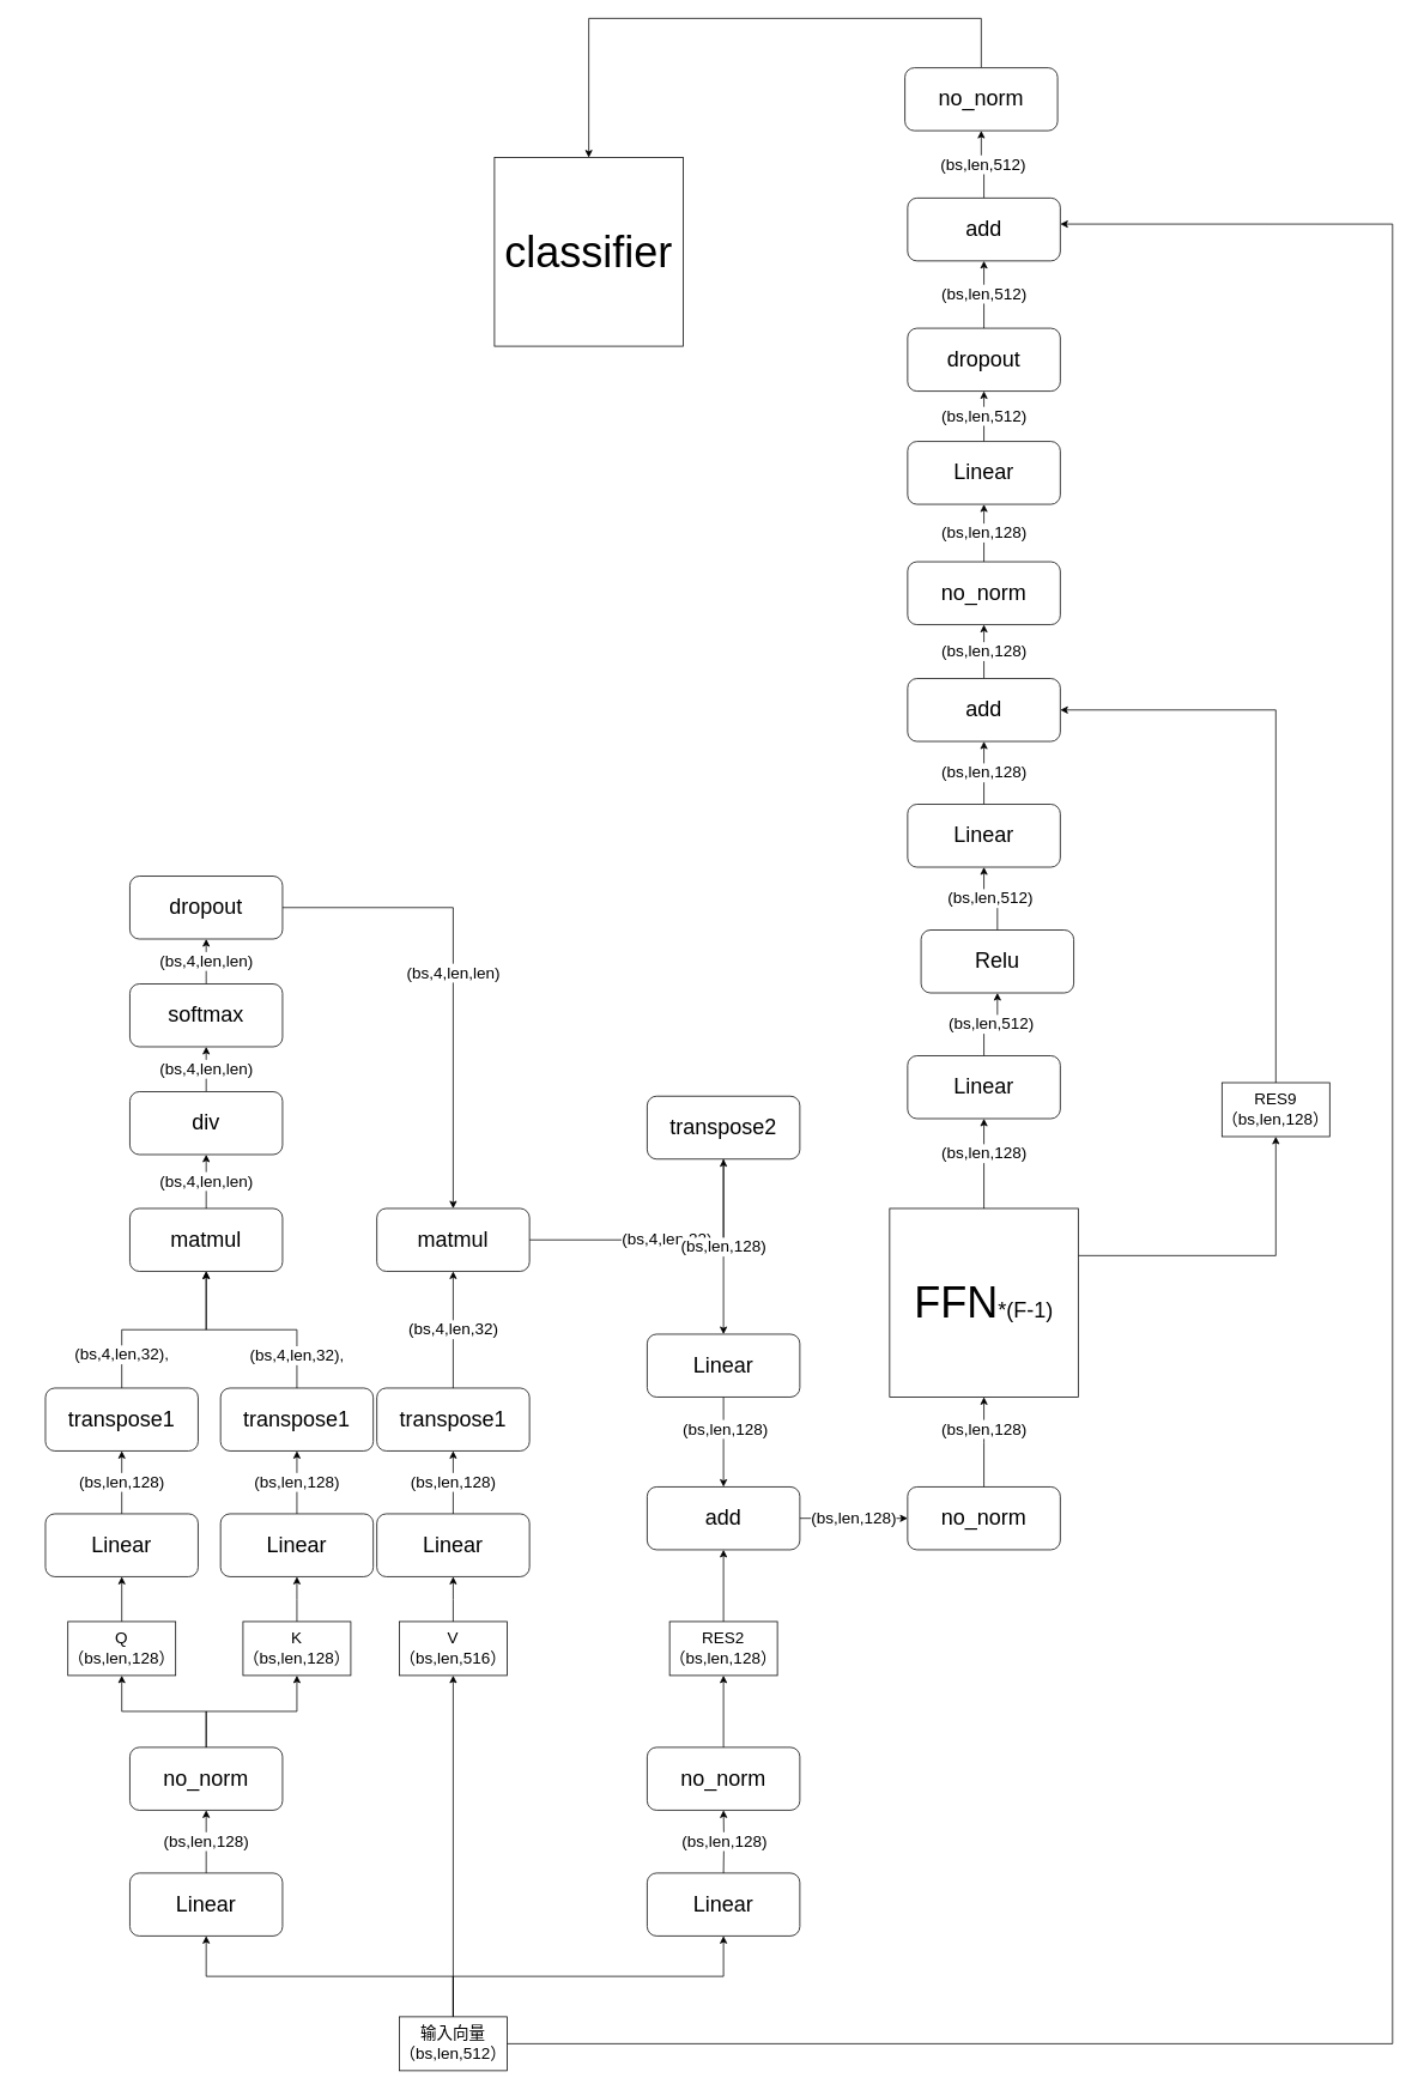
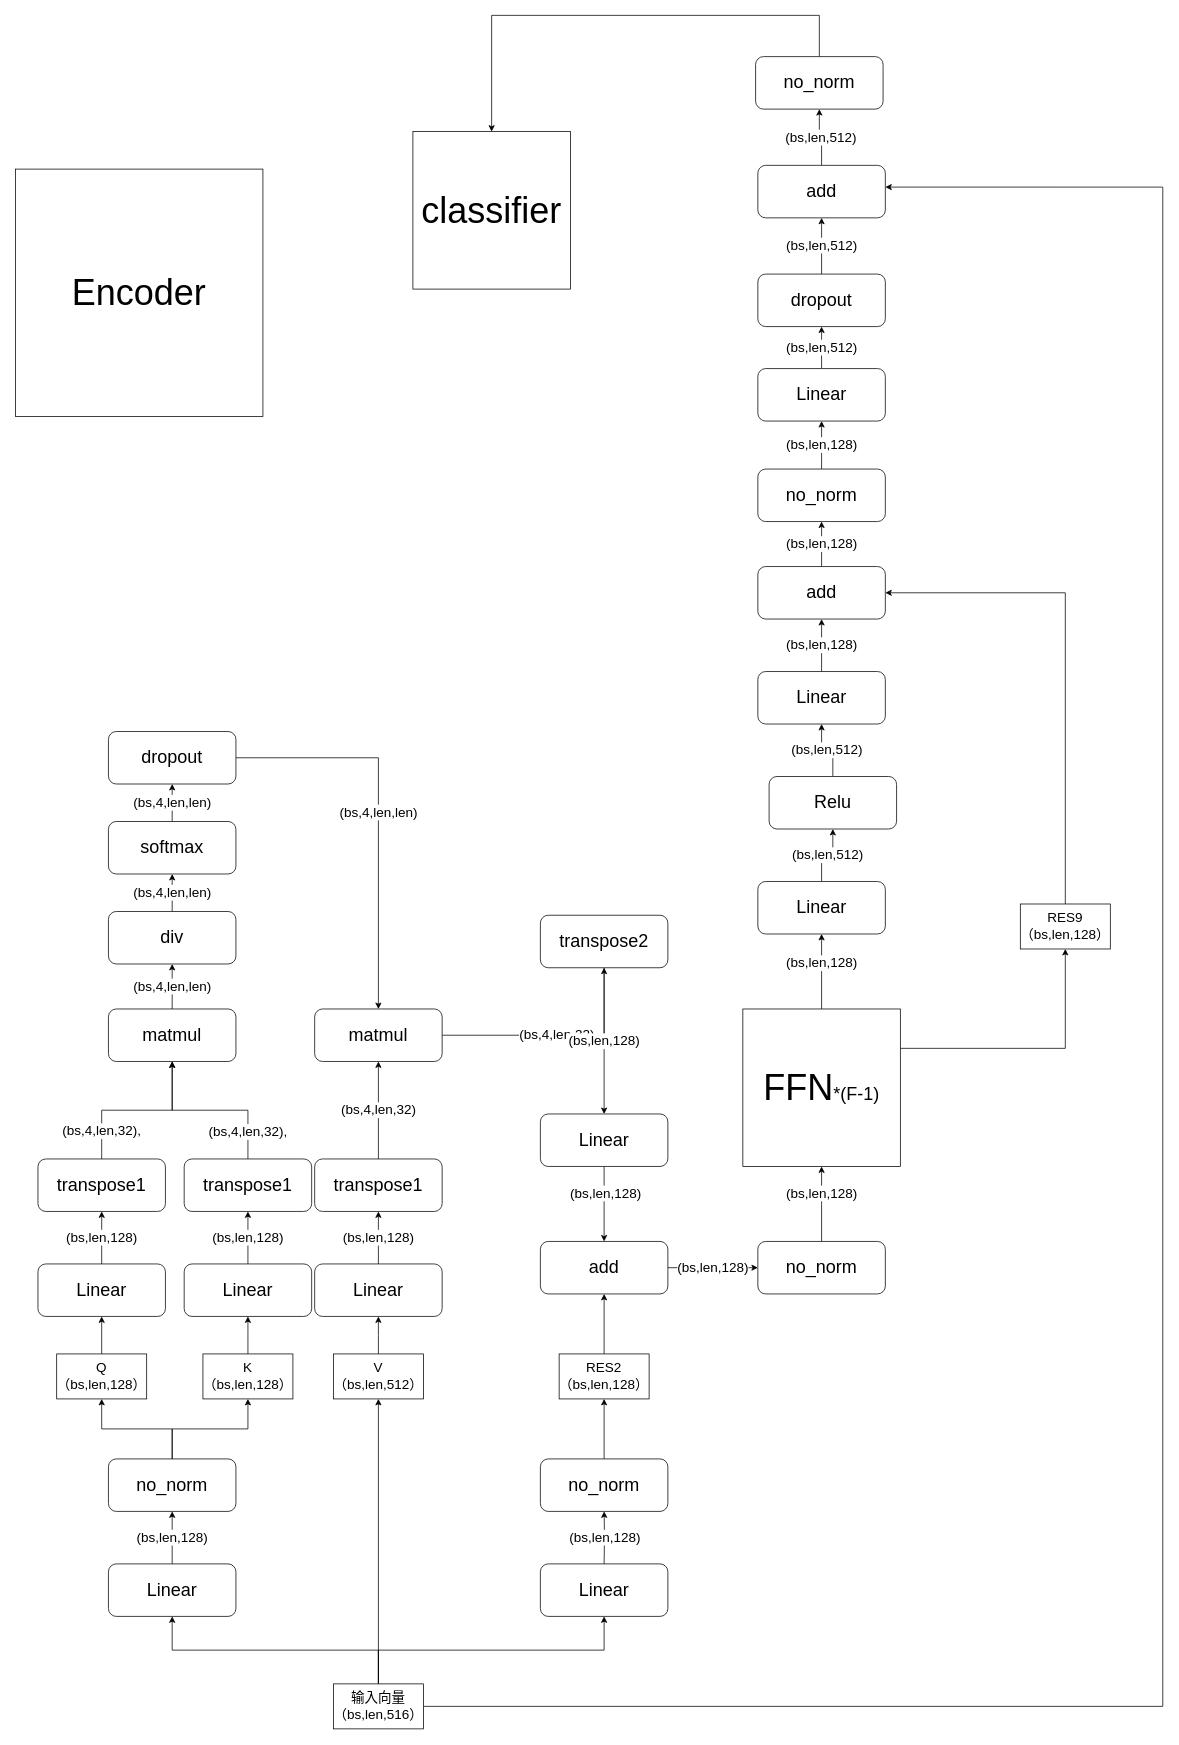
+ <mxCell id="81" value="&lt;font style=&quot;font-size: 48px&quot;&gt;Encoder&lt;/font&gt;" style="whiteSpace=wrap;html=1;aspect=fixed;" parent="1" vertex="1"><mxGeometry x="20" y="225" width="330" height="330" as="geometry" /></mxCell>
- <mxCell id="23" value="&lt;font style=&quot;font-size: 18px&quot;&gt;V&lt;br&gt;（bs,len,516）&lt;/font&gt;" style="rounded=0;whiteSpace=wrap;html=1;" parent="1" vertex="1"><mxGeometry x="444" y="1805" width="120" height="60" as="geometry" /></mxCell>
+ <mxCell id="23" value="&lt;font style=&quot;font-size: 18px&quot;&gt;V&lt;br&gt;（bs,len,512）&lt;/font&gt;" style="rounded=0;whiteSpace=wrap;html=1;" parent="1" vertex="1"><mxGeometry x="444" y="1805" width="120" height="60" as="geometry" /></mxCell>
- <mxCell id="9" value="&lt;font style=&quot;font-size: 18px&quot;&gt;输入向量&lt;br&gt;（bs,len,512）&lt;/font&gt;" style="rounded=0;whiteSpace=wrap;html=1;" parent="1" vertex="1"><mxGeometry x="444" y="2245" width="120" height="60" as="geometry" /></mxCell>
+ <mxCell id="9" value="&lt;font style=&quot;font-size: 18px&quot;&gt;输入向量&lt;br&gt;（bs,len,516）&lt;/font&gt;" style="rounded=0;whiteSpace=wrap;html=1;" parent="1" vertex="1"><mxGeometry x="444" y="2245" width="120" height="60" as="geometry" /></mxCell>
